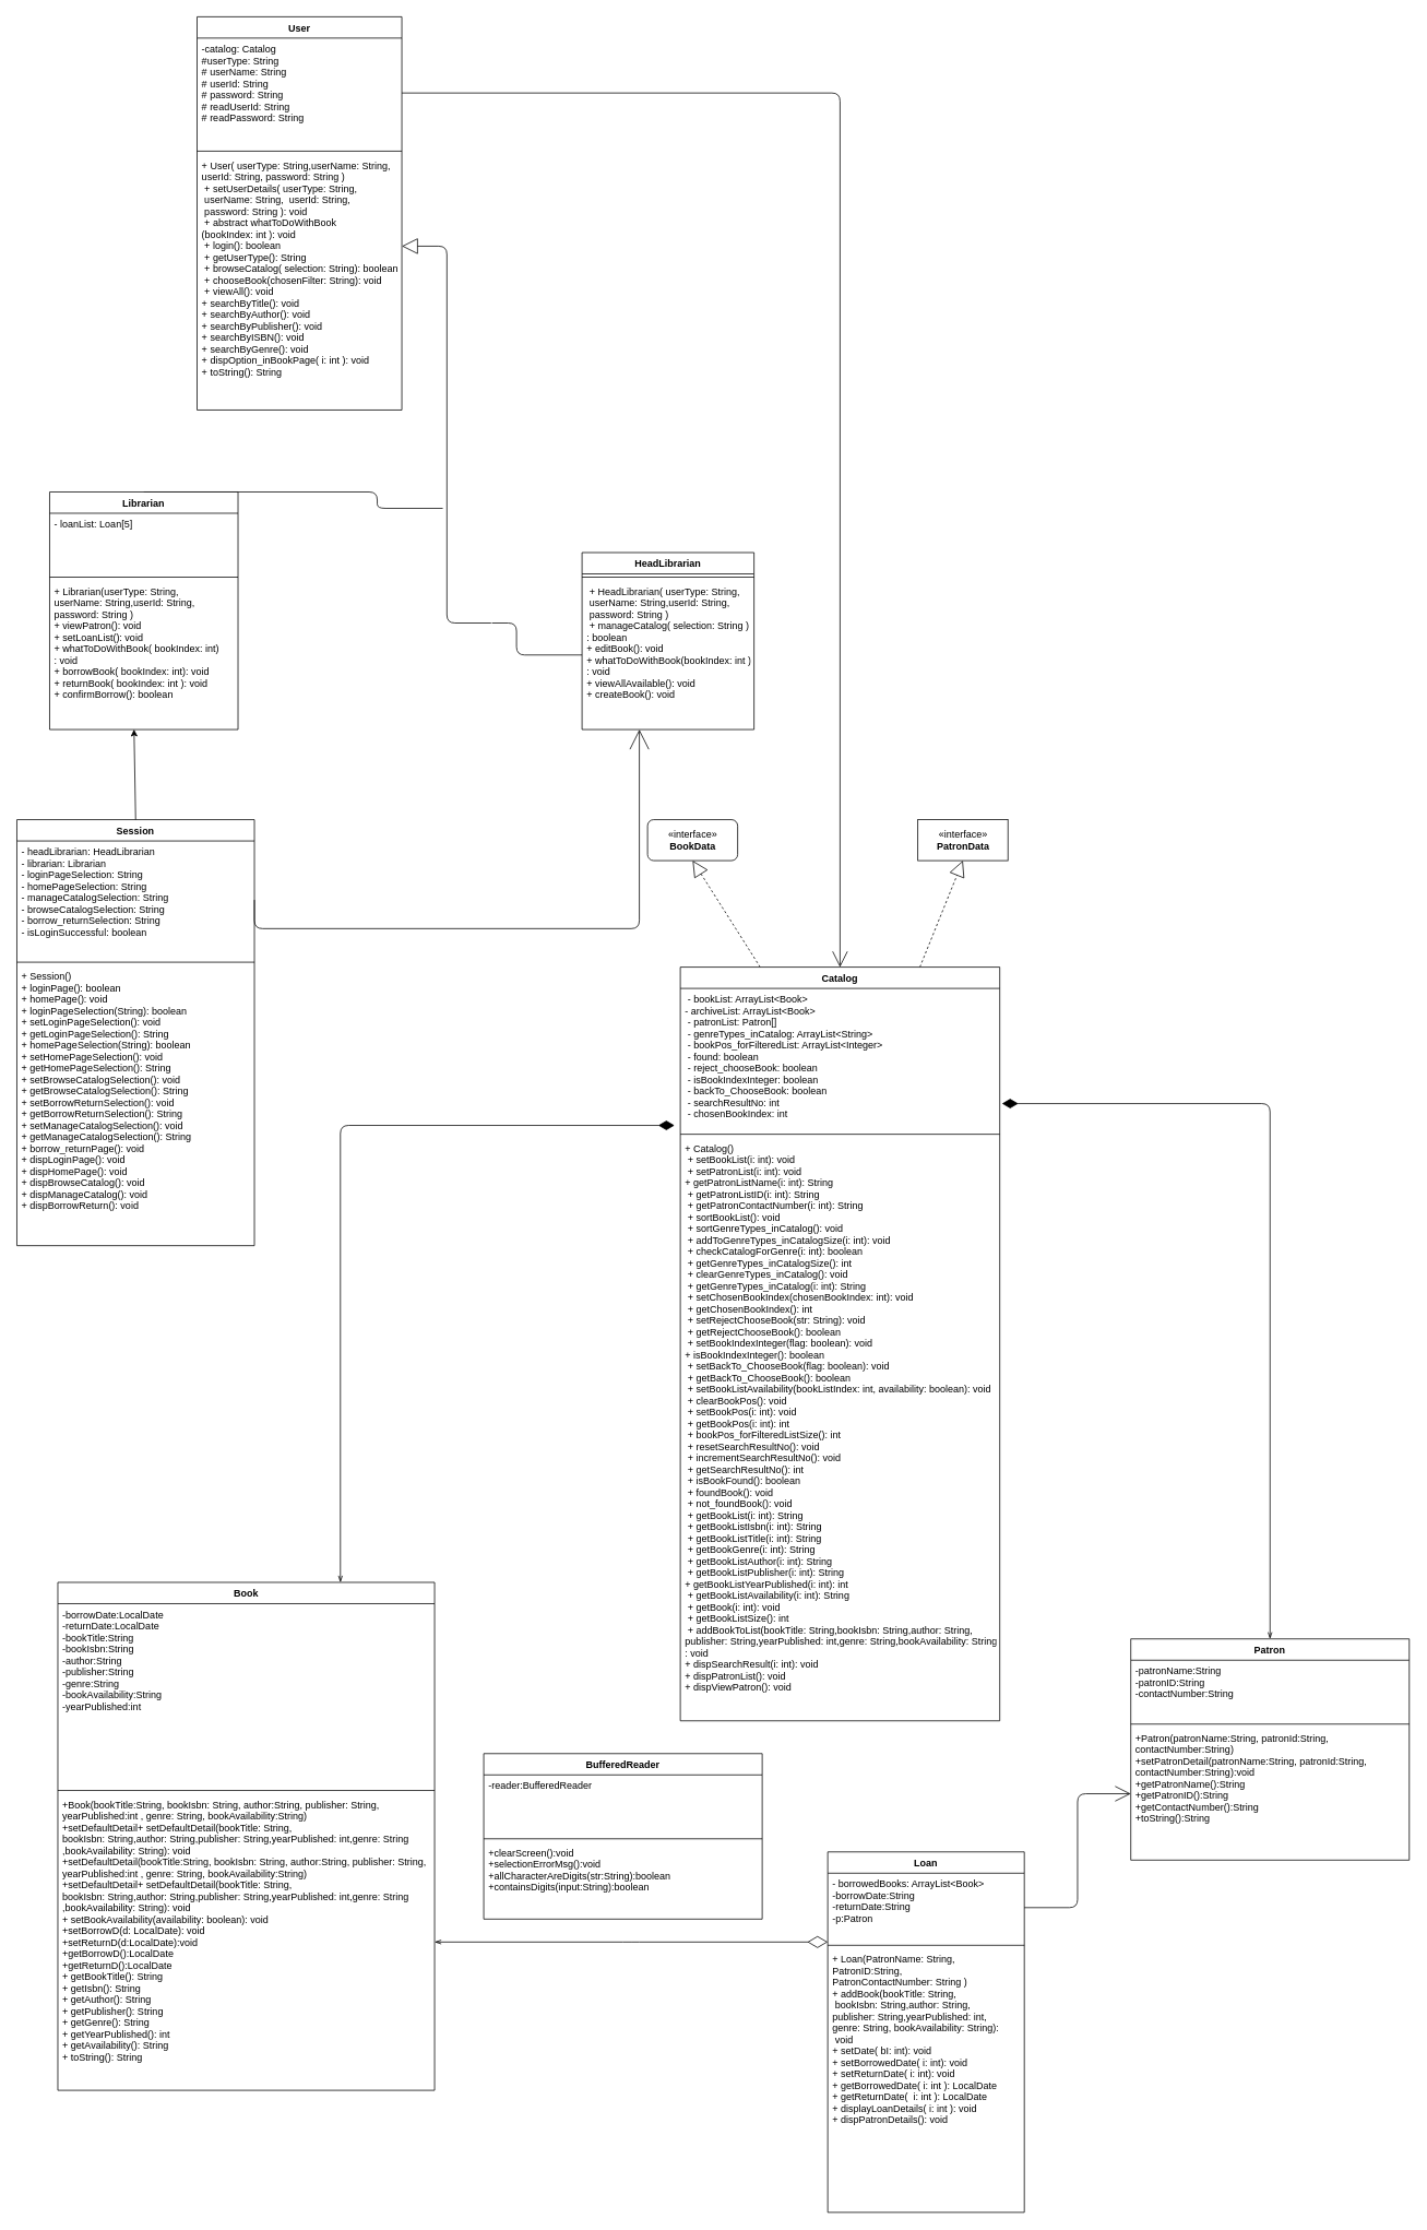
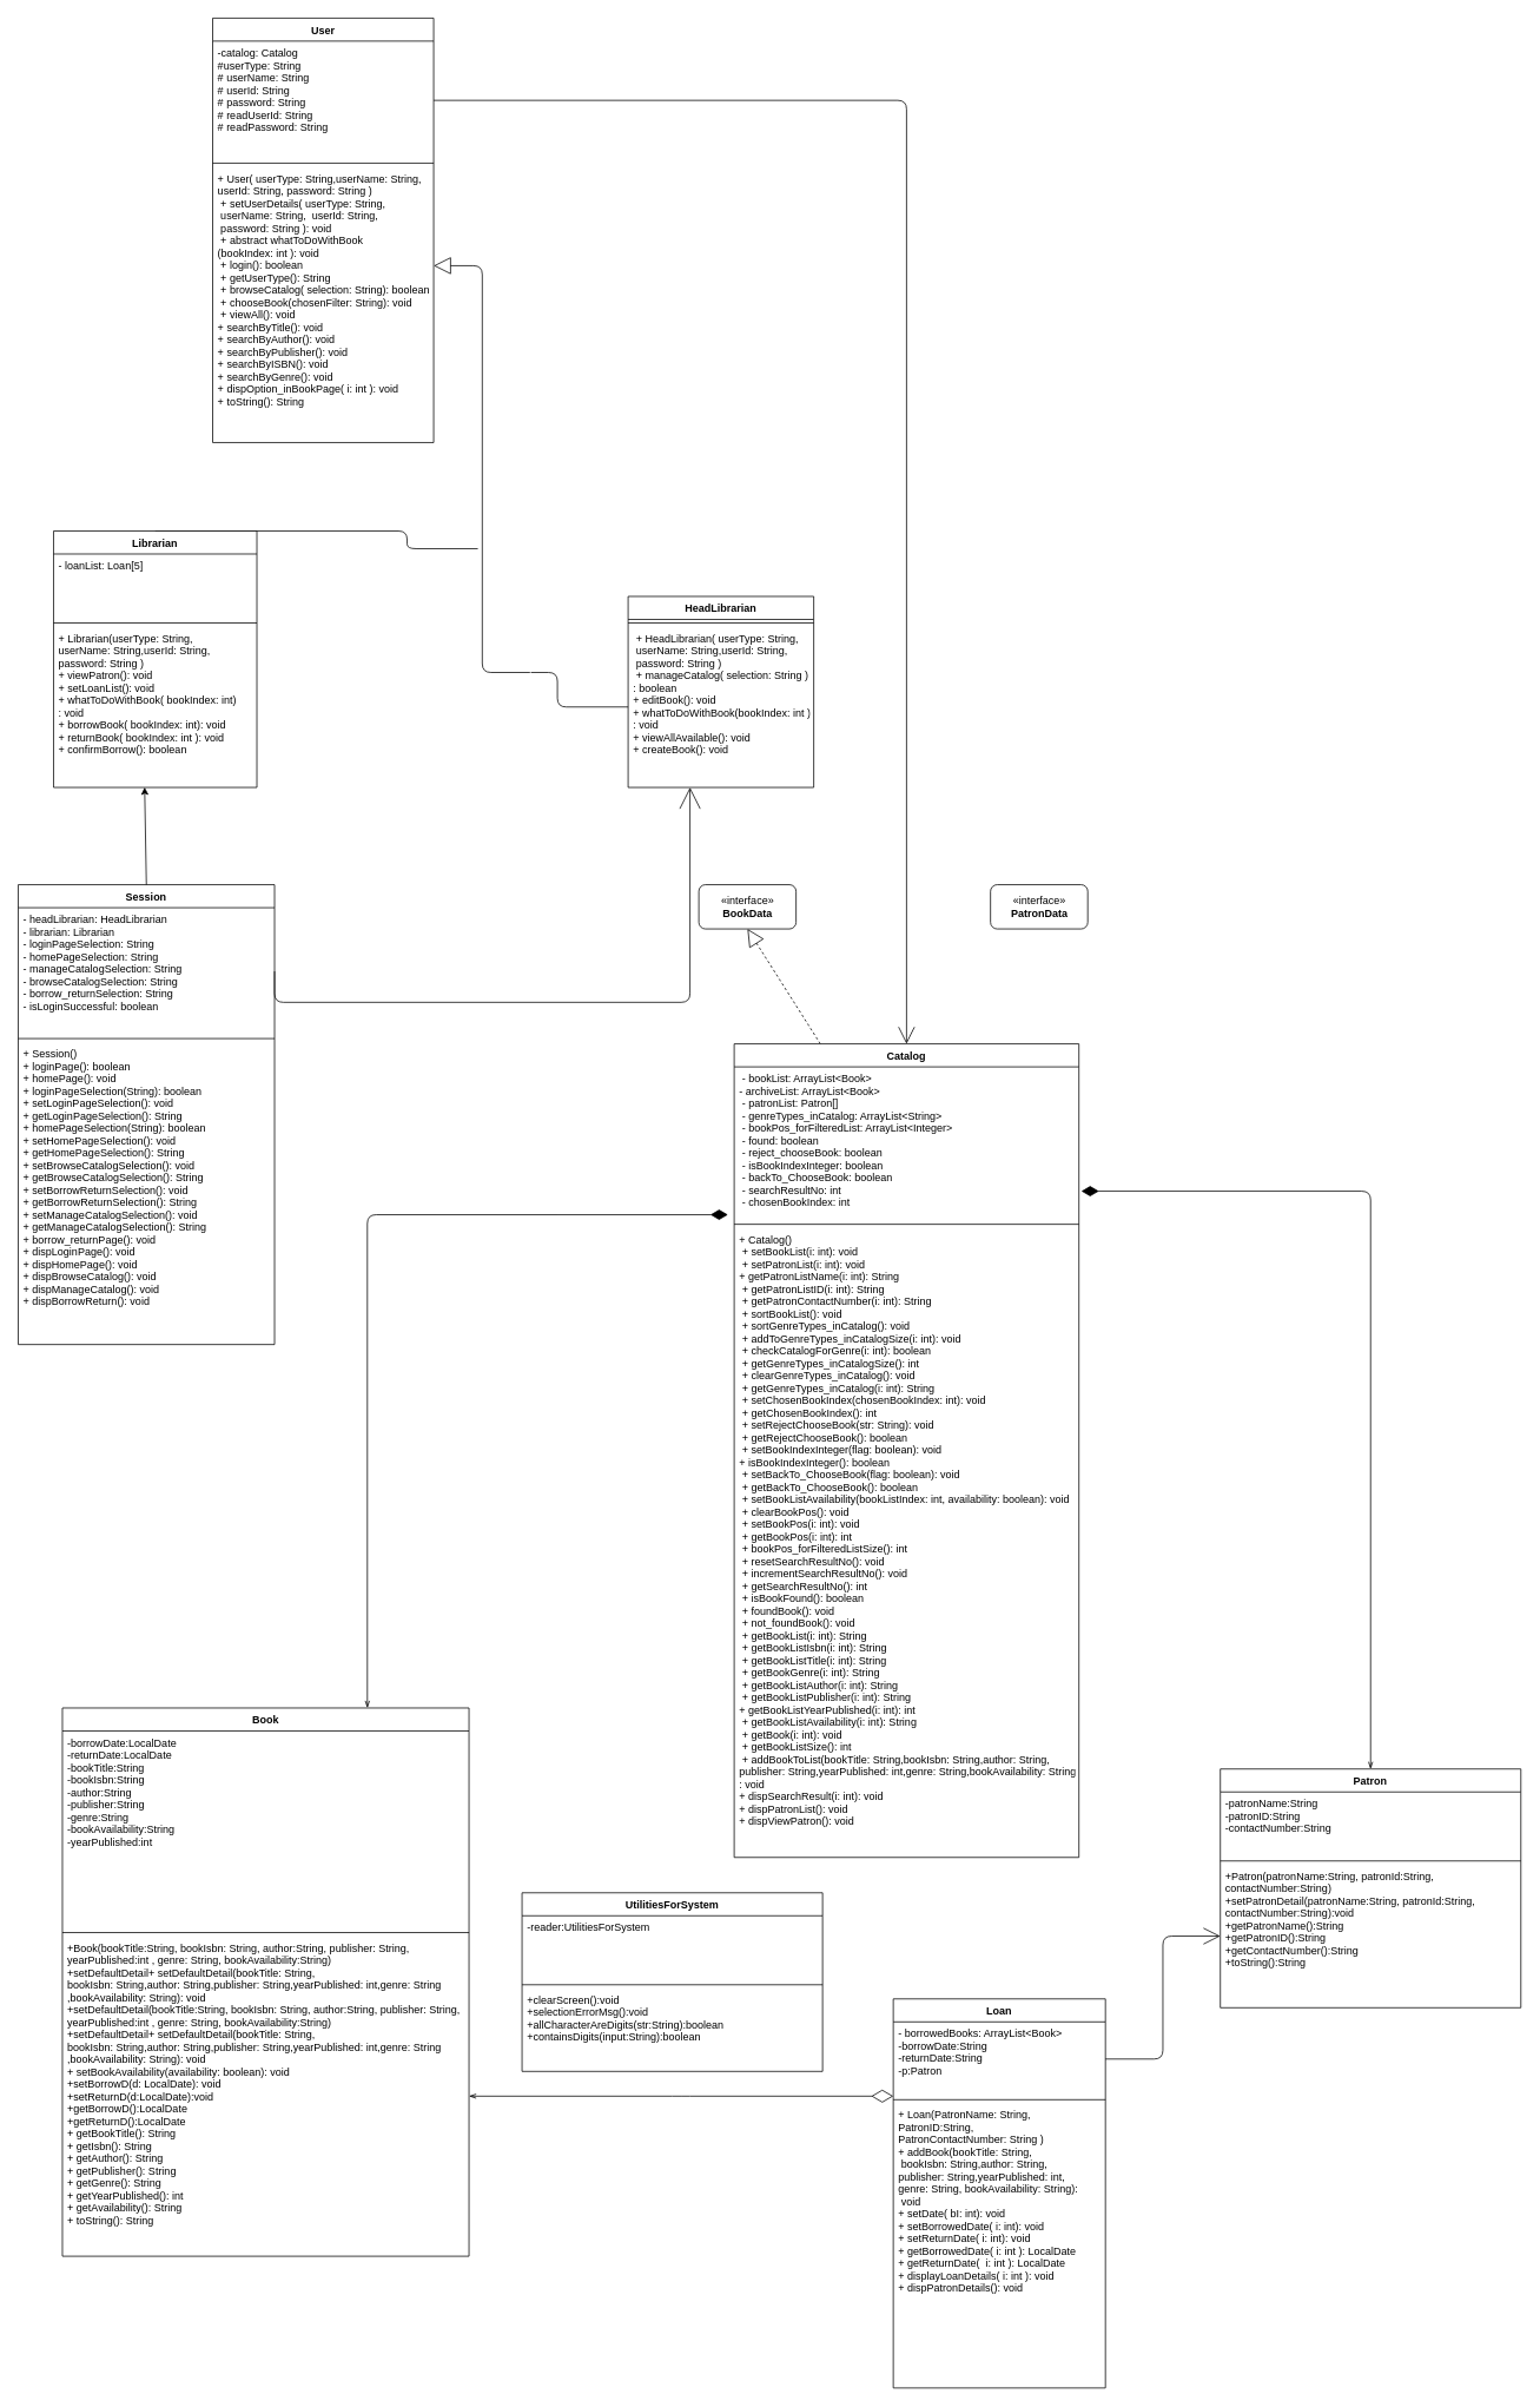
- <mxCell id="23" value="«interface»&lt;br&gt;&lt;b&gt;PatronData&lt;/b&gt;" style="html=1;" parent="1" vertex="1"><mxGeometry x="1120" y="1000" width="110" height="50" as="geometry" /></mxCell>
+ <mxCell id="23" value="«interface»&lt;br&gt;&lt;b&gt;PatronData&lt;/b&gt;" style="html=1;rounded=1;" parent="1" vertex="1"><mxGeometry x="1120" y="1000" width="110" height="50" as="geometry" /></mxCell>
- <mxCell id="8" style="html=1;exitX=0.75;exitY=0;exitDx=0;exitDy=0;entryX=0.5;entryY=1;entryDx=0;entryDy=0;endArrow=block;endFill=0;endSize=17;dashed=1;" parent="1" source="9" target="23" edge="1"><mxGeometry relative="1" as="geometry" /></mxCell>
- <mxCell id="46" value="BufferedReader" style="swimlane;fontStyle=1;align=center;verticalAlign=top;childLayout=stackLayout;horizontal=1;startSize=26;horizontalStack=0;resizeParent=1;resizeParentMax=0;resizeLast=0;collapsible=1;marginBottom=0;" parent="1" vertex="1"><mxGeometry x="590" y="2140" width="340" height="202" as="geometry" /></mxCell>
+ <mxCell id="46" value="UtilitiesForSystem" style="swimlane;fontStyle=1;align=center;verticalAlign=top;childLayout=stackLayout;horizontal=1;startSize=26;horizontalStack=0;resizeParent=1;resizeParentMax=0;resizeLast=0;collapsible=1;marginBottom=0;" parent="1" vertex="1"><mxGeometry x="590" y="2140" width="340" height="202" as="geometry" /></mxCell>
- <mxCell id="47" value="-reader:BufferedReader&#10;" style="text;strokeColor=none;fillColor=none;align=left;verticalAlign=top;spacingLeft=4;spacingRight=4;overflow=hidden;rotatable=0;points=[[0,0.5],[1,0.5]];portConstraint=eastwest;" parent="46" vertex="1"><mxGeometry y="26" width="340" height="74" as="geometry" /></mxCell>
+ <mxCell id="47" value="-reader:UtilitiesForSystem&#10;" style="text;strokeColor=none;fillColor=none;align=left;verticalAlign=top;spacingLeft=4;spacingRight=4;overflow=hidden;rotatable=0;points=[[0,0.5],[1,0.5]];portConstraint=eastwest;" parent="46" vertex="1"><mxGeometry y="26" width="340" height="74" as="geometry" /></mxCell>
